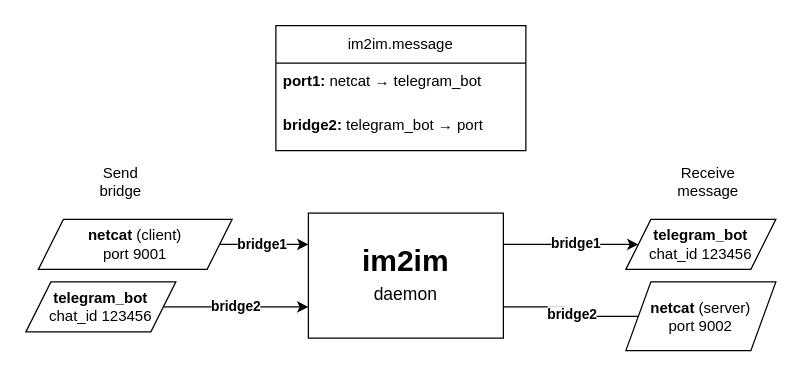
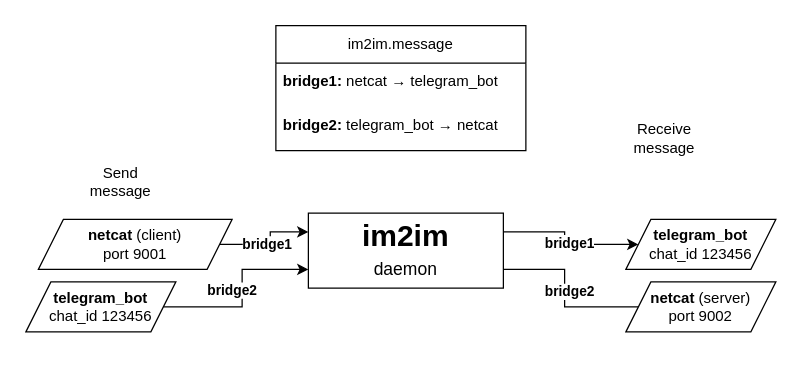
- <mxCell id="8" value="&lt;b&gt;port1:&lt;/b&gt;&amp;nbsp;netcat → telegram_bot" style="text;strokeColor=none;fillColor=none;align=left;verticalAlign=middle;spacingLeft=4;spacingRight=4;overflow=hidden;points=[[0,0.5],[1,0.5]];portConstraint=eastwest;rotatable=0;whiteSpace=wrap;html=1;" parent="7" vertex="1"><mxGeometry y="30" width="200" height="30" as="geometry" /></mxCell>
+ <mxCell id="8" value="&lt;b&gt;bridge1:&lt;/b&gt;&amp;nbsp;netcat → telegram_bot" style="text;strokeColor=none;fillColor=none;align=left;verticalAlign=middle;spacingLeft=4;spacingRight=4;overflow=hidden;points=[[0,0.5],[1,0.5]];portConstraint=eastwest;rotatable=0;whiteSpace=wrap;html=1;" parent="7" vertex="1"><mxGeometry y="30" width="200" height="30" as="geometry" /></mxCell>
- <mxCell id="9" value="&lt;b&gt;bridge2:&lt;/b&gt; telegram_bot&amp;nbsp;→ port" style="text;strokeColor=none;fillColor=none;align=left;verticalAlign=middle;spacingLeft=4;spacingRight=4;overflow=hidden;points=[[0,0.5],[1,0.5]];portConstraint=eastwest;rotatable=0;whiteSpace=wrap;html=1;" parent="7" vertex="1"><mxGeometry y="60" width="200" height="40" as="geometry" /></mxCell>
+ <mxCell id="9" value="&lt;b&gt;bridge2:&lt;/b&gt; telegram_bot&amp;nbsp;→ netcat" style="text;strokeColor=none;fillColor=none;align=left;verticalAlign=middle;spacingLeft=4;spacingRight=4;overflow=hidden;points=[[0,0.5],[1,0.5]];portConstraint=eastwest;rotatable=0;whiteSpace=wrap;html=1;" parent="7" vertex="1"><mxGeometry y="60" width="200" height="40" as="geometry" /></mxCell>
- <mxCell id="18" value="Send bridge" style="text;html=1;strokeColor=none;fillColor=none;align=center;verticalAlign=middle;whiteSpace=wrap;rounded=0;" vertex="1" parent="1"><mxGeometry x="66" y="130" width="60" height="30" as="geometry" /></mxCell>
+ <mxCell id="18" value="Send message" style="text;html=1;strokeColor=none;fillColor=none;align=center;verticalAlign=middle;whiteSpace=wrap;rounded=0;" vertex="1" parent="1"><mxGeometry x="66" y="130" width="60" height="30" as="geometry" /></mxCell>
- <mxCell id="19" value="Receive message" style="text;html=1;strokeColor=none;fillColor=none;align=center;verticalAlign=middle;whiteSpace=wrap;rounded=0;" vertex="1" parent="1"><mxGeometry x="536" y="130" width="60" height="30" as="geometry" /></mxCell>
+ <mxCell id="19" value="Receive message" style="text;html=1;strokeColor=none;fillColor=none;align=center;verticalAlign=middle;whiteSpace=wrap;rounded=0;" vertex="1" parent="1"><mxGeometry x="501" y="95" width="60" height="30" as="geometry" /></mxCell>
- <mxCell id="6" value="&lt;b&gt;&lt;font style=&quot;font-size: 24px;&quot;&gt;im2im&lt;/font&gt;&lt;/b&gt;&lt;br style=&quot;font-size: 18px;&quot;&gt;&lt;font style=&quot;font-size: 14px;&quot;&gt;daemon&lt;/font&gt;" style="rounded=0;whiteSpace=wrap;html=1;fontSize=18;" parent="1" vertex="1"><mxGeometry x="246" y="170" width="156" height="100" as="geometry" /></mxCell>
+ <mxCell id="6" value="&lt;b&gt;&lt;font style=&quot;font-size: 24px;&quot;&gt;im2im&lt;/font&gt;&lt;/b&gt;&lt;br style=&quot;font-size: 18px;&quot;&gt;&lt;font style=&quot;font-size: 14px;&quot;&gt;daemon&lt;/font&gt;" style="rounded=0;whiteSpace=wrap;html=1;fontSize=18;" parent="1" vertex="1"><mxGeometry x="246" y="170" width="156" height="60" as="geometry" /></mxCell>
- <mxCell id="17" value="&lt;b&gt;netcat&lt;/b&gt; (server)&lt;br&gt;port 9002" style="shape=parallelogram;perimeter=parallelogramPerimeter;whiteSpace=wrap;html=1;fixedSize=1;" parent="1" vertex="1"><mxGeometry x="500" y="225" width="120" height="55" as="geometry" /></mxCell>
+ <mxCell id="17" value="&lt;b&gt;netcat&lt;/b&gt; (server)&lt;br&gt;port 9002" style="shape=parallelogram;perimeter=parallelogramPerimeter;whiteSpace=wrap;html=1;fixedSize=1;" parent="1" vertex="1"><mxGeometry x="500" y="225" width="120" height="40" as="geometry" /></mxCell>
